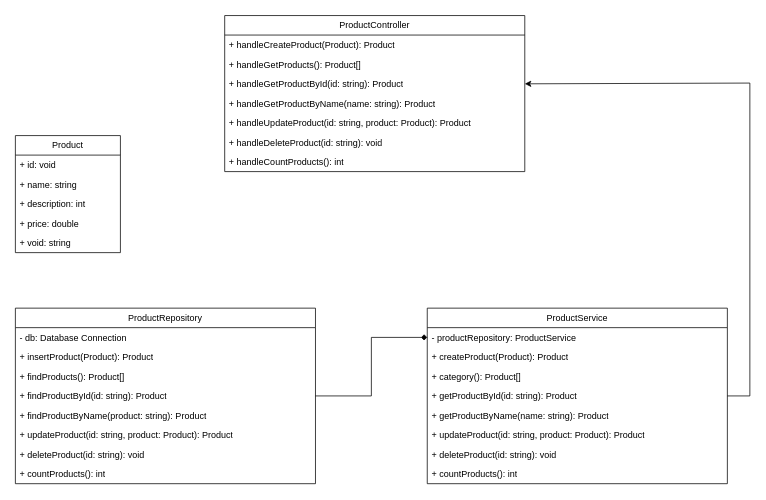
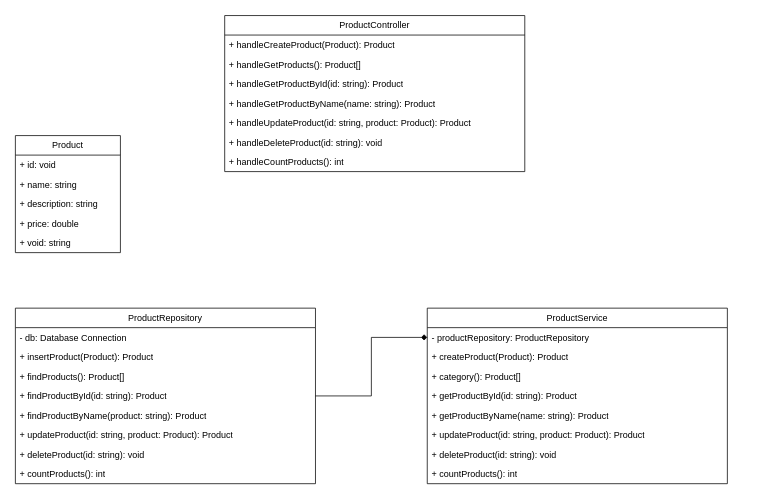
- <mxCell id="16" style="edgeStyle=orthogonalEdgeStyle;rounded=0;orthogonalLoop=1;jettySize=auto;html=1;entryX=1;entryY=0.5;entryDx=0;entryDy=0;" edge="1" parent="1" source="17" target="11"><mxGeometry relative="1" as="geometry"><Array as="points"><mxPoint x="999" y="527" /><mxPoint x="999" y="110" /></Array></mxGeometry></mxCell>
- <mxCell id="5" value="+ description: int" style="text;strokeColor=none;fillColor=none;align=left;verticalAlign=top;spacingLeft=4;spacingRight=4;overflow=hidden;rotatable=0;points=[[0,0.5],[1,0.5]];portConstraint=eastwest;whiteSpace=wrap;html=1;" vertex="1" parent="2"><mxGeometry y="78" width="140" height="26" as="geometry" /></mxCell>
+ <mxCell id="5" value="+ description: string" style="text;strokeColor=none;fillColor=none;align=left;verticalAlign=top;spacingLeft=4;spacingRight=4;overflow=hidden;rotatable=0;points=[[0,0.5],[1,0.5]];portConstraint=eastwest;whiteSpace=wrap;html=1;" vertex="1" parent="2"><mxGeometry y="78" width="140" height="26" as="geometry" /></mxCell>
- <mxCell id="18" value="- productRepository: ProductService" style="text;strokeColor=none;fillColor=none;align=left;verticalAlign=top;spacingLeft=4;spacingRight=4;overflow=hidden;rotatable=0;points=[[0,0.5],[1,0.5]];portConstraint=eastwest;whiteSpace=wrap;html=1;" vertex="1" parent="17"><mxGeometry y="26" width="400" height="26" as="geometry" /></mxCell>
+ <mxCell id="18" value="- productRepository: ProductRepository" style="text;strokeColor=none;fillColor=none;align=left;verticalAlign=top;spacingLeft=4;spacingRight=4;overflow=hidden;rotatable=0;points=[[0,0.5],[1,0.5]];portConstraint=eastwest;whiteSpace=wrap;html=1;" vertex="1" parent="17"><mxGeometry y="26" width="400" height="26" as="geometry" /></mxCell>
